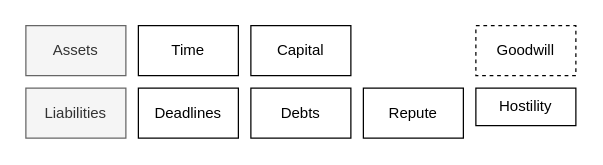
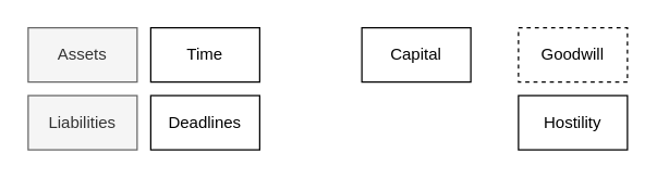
- <mxCell id="4" value="Capital" style="rounded=0;whiteSpace=wrap;html=1;" vertex="1" parent="1"><mxGeometry x="200" y="20" width="80" height="40" as="geometry" /></mxCell>
+ <mxCell id="4" value="Capital" style="rounded=0;whiteSpace=wrap;html=1;" vertex="1" parent="1"><mxGeometry x="265" y="20" width="80" height="40" as="geometry" /></mxCell>
- <mxCell id="10" value="Hostility" style="rounded=0;whiteSpace=wrap;html=1;" vertex="1" parent="1"><mxGeometry x="380" y="70" width="80" height="30" as="geometry" /></mxCell>
+ <mxCell id="10" value="Hostility" style="rounded=0;whiteSpace=wrap;html=1;" vertex="1" parent="1"><mxGeometry x="380" y="70" width="80" height="40" as="geometry" /></mxCell>
- <mxCell id="8" value="Debts" style="rounded=0;whiteSpace=wrap;html=1;" vertex="1" parent="1"><mxGeometry x="200" y="70" width="80" height="40" as="geometry" /></mxCell>
- <mxCell id="9" value="Repute" style="rounded=0;whiteSpace=wrap;html=1;" vertex="1" parent="1"><mxGeometry x="290" y="70" width="80" height="40" as="geometry" /></mxCell>
